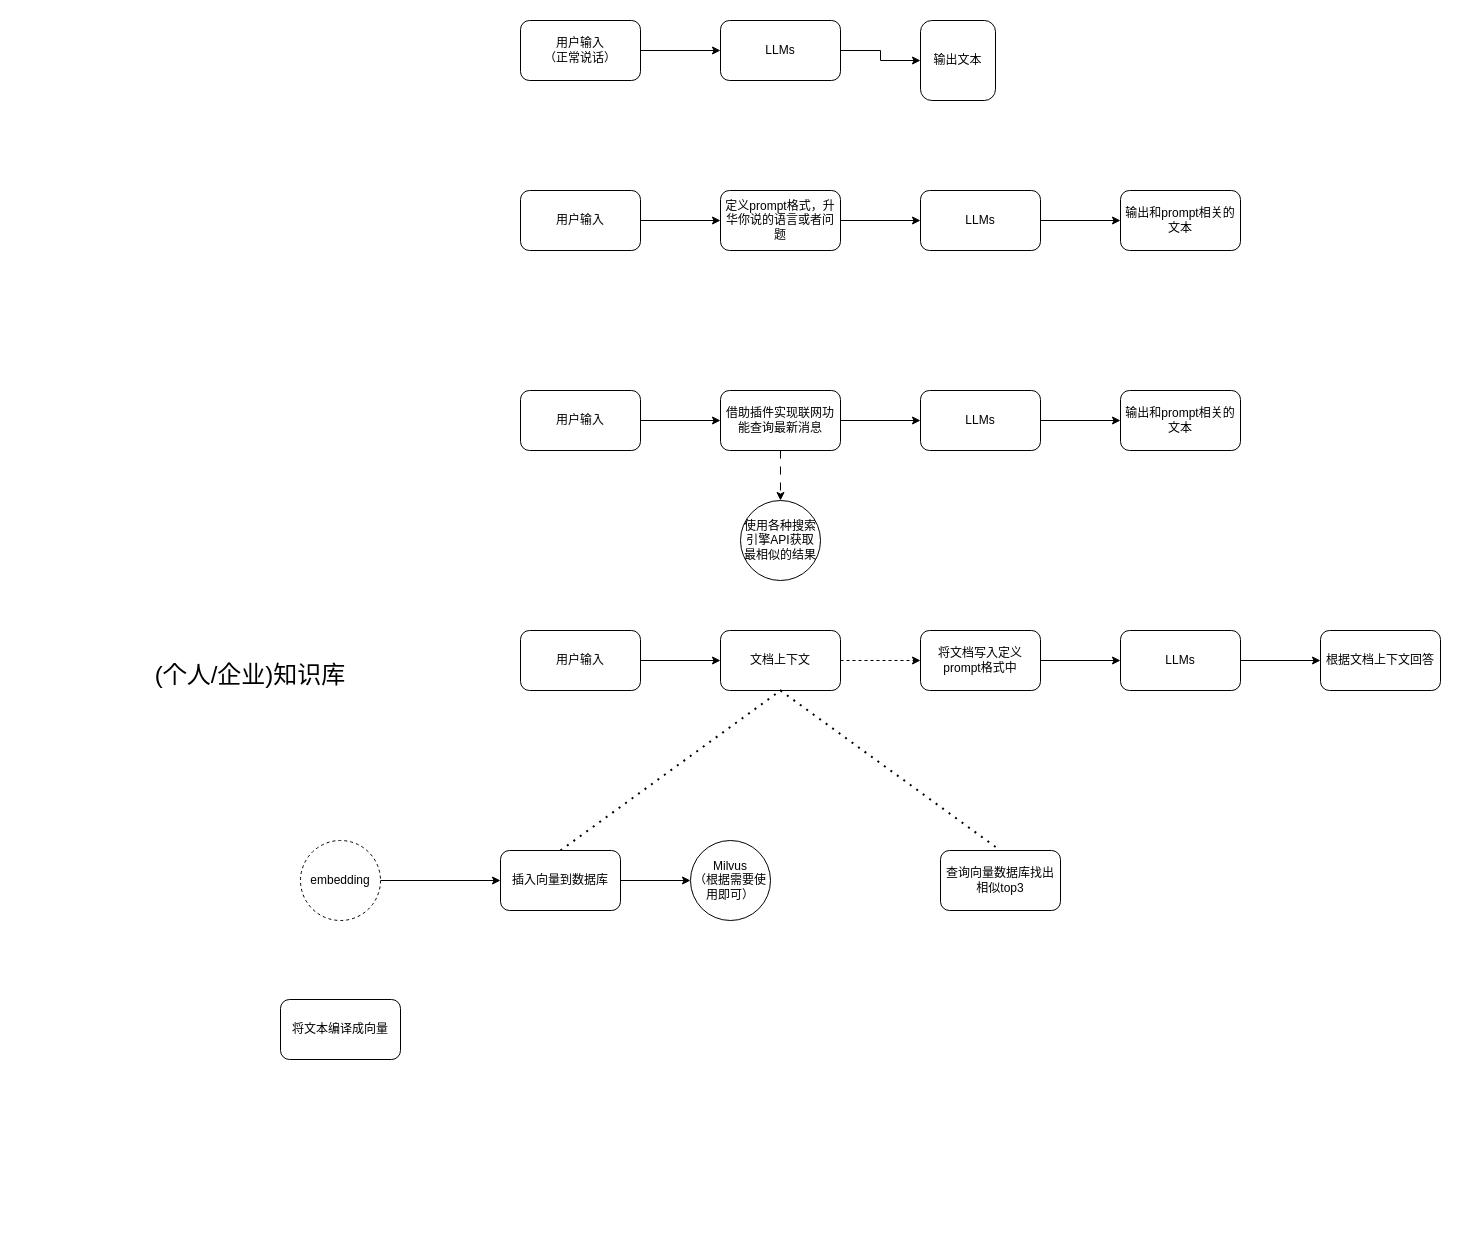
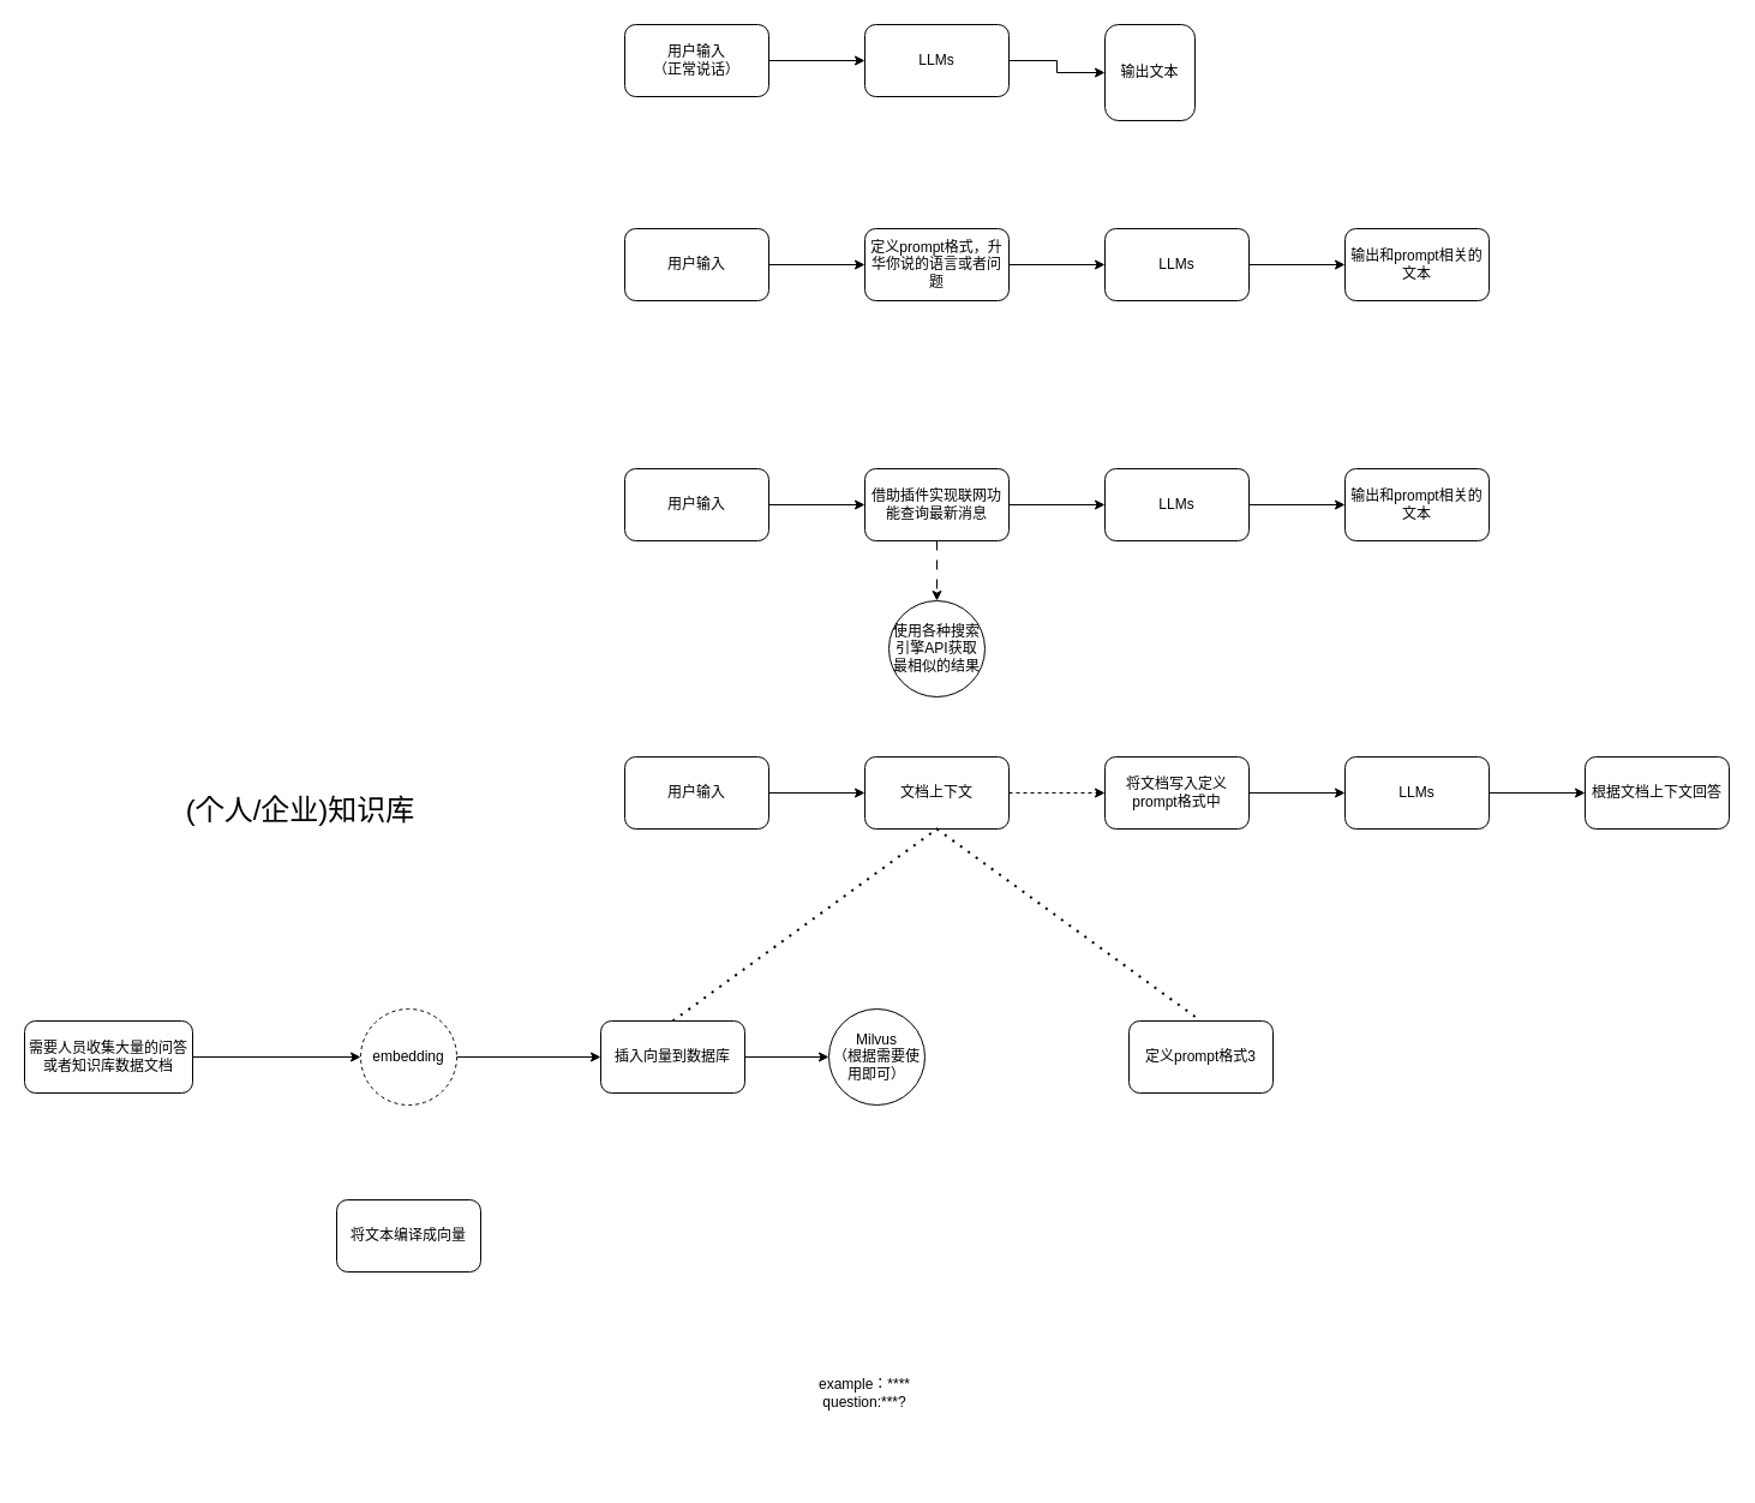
+ <mxCell id="31" value="需要人员收集大量的问答或者知识库数据文档" style="rounded=1;whiteSpace=wrap;html=1;" vertex="1" parent="1"><mxGeometry x="20" y="850" width="140" height="60" as="geometry" /></mxCell>
+ <mxCell id="30" value="" style="edgeStyle=orthogonalEdgeStyle;rounded=0;orthogonalLoop=1;jettySize=auto;html=1;" edge="1" parent="1" source="31" target="33"><mxGeometry relative="1" as="geometry" /></mxCell>
- <mxCell id="27" value="查询向量数据库找出相似top3" style="rounded=1;whiteSpace=wrap;html=1;" vertex="1" parent="1"><mxGeometry x="940" y="850" width="120" height="60" as="geometry" /></mxCell>
+ <mxCell id="27" value="定义prompt格式3" style="rounded=1;whiteSpace=wrap;html=1;" vertex="1" parent="1"><mxGeometry x="940" y="850" width="120" height="60" as="geometry" /></mxCell>
+ <mxCell id="43" value="example：****&lt;br&gt;question:***?&lt;br&gt;" style="text;html=1;strokeColor=none;fillColor=none;align=center;verticalAlign=middle;whiteSpace=wrap;rounded=0;" vertex="1" parent="1"><mxGeometry x="560" y="1090" width="320" height="140" as="geometry" /></mxCell>
